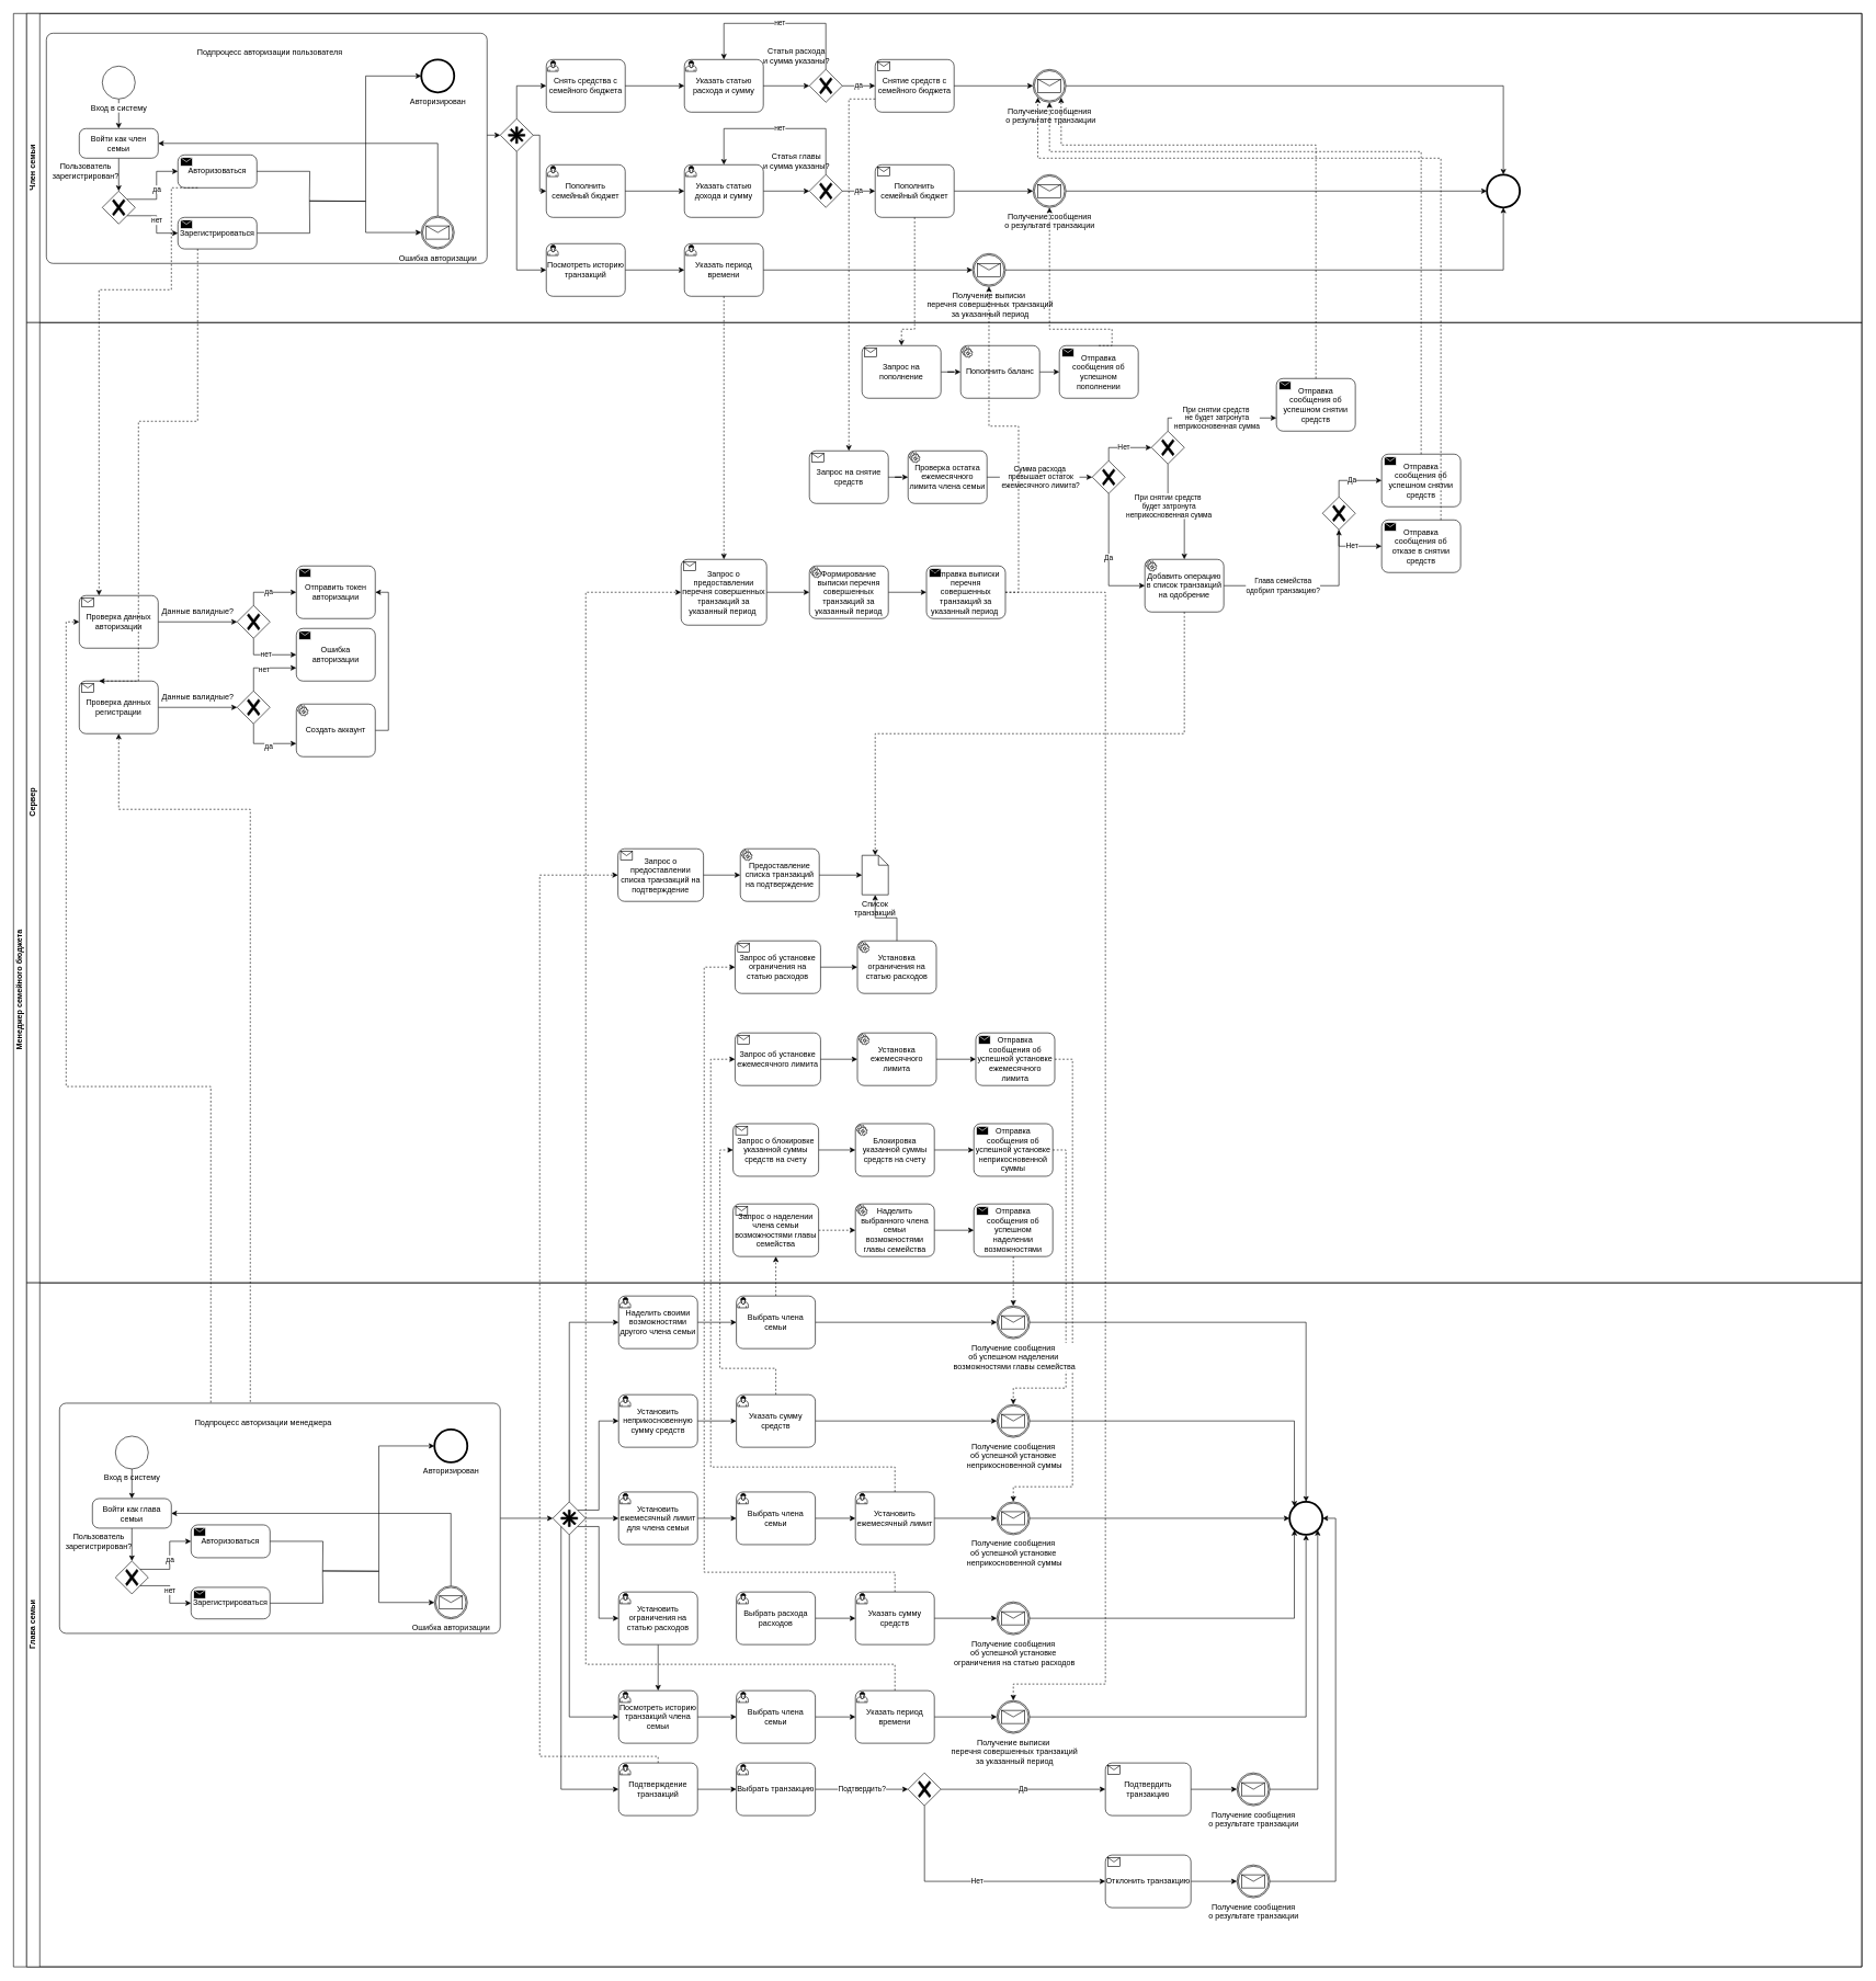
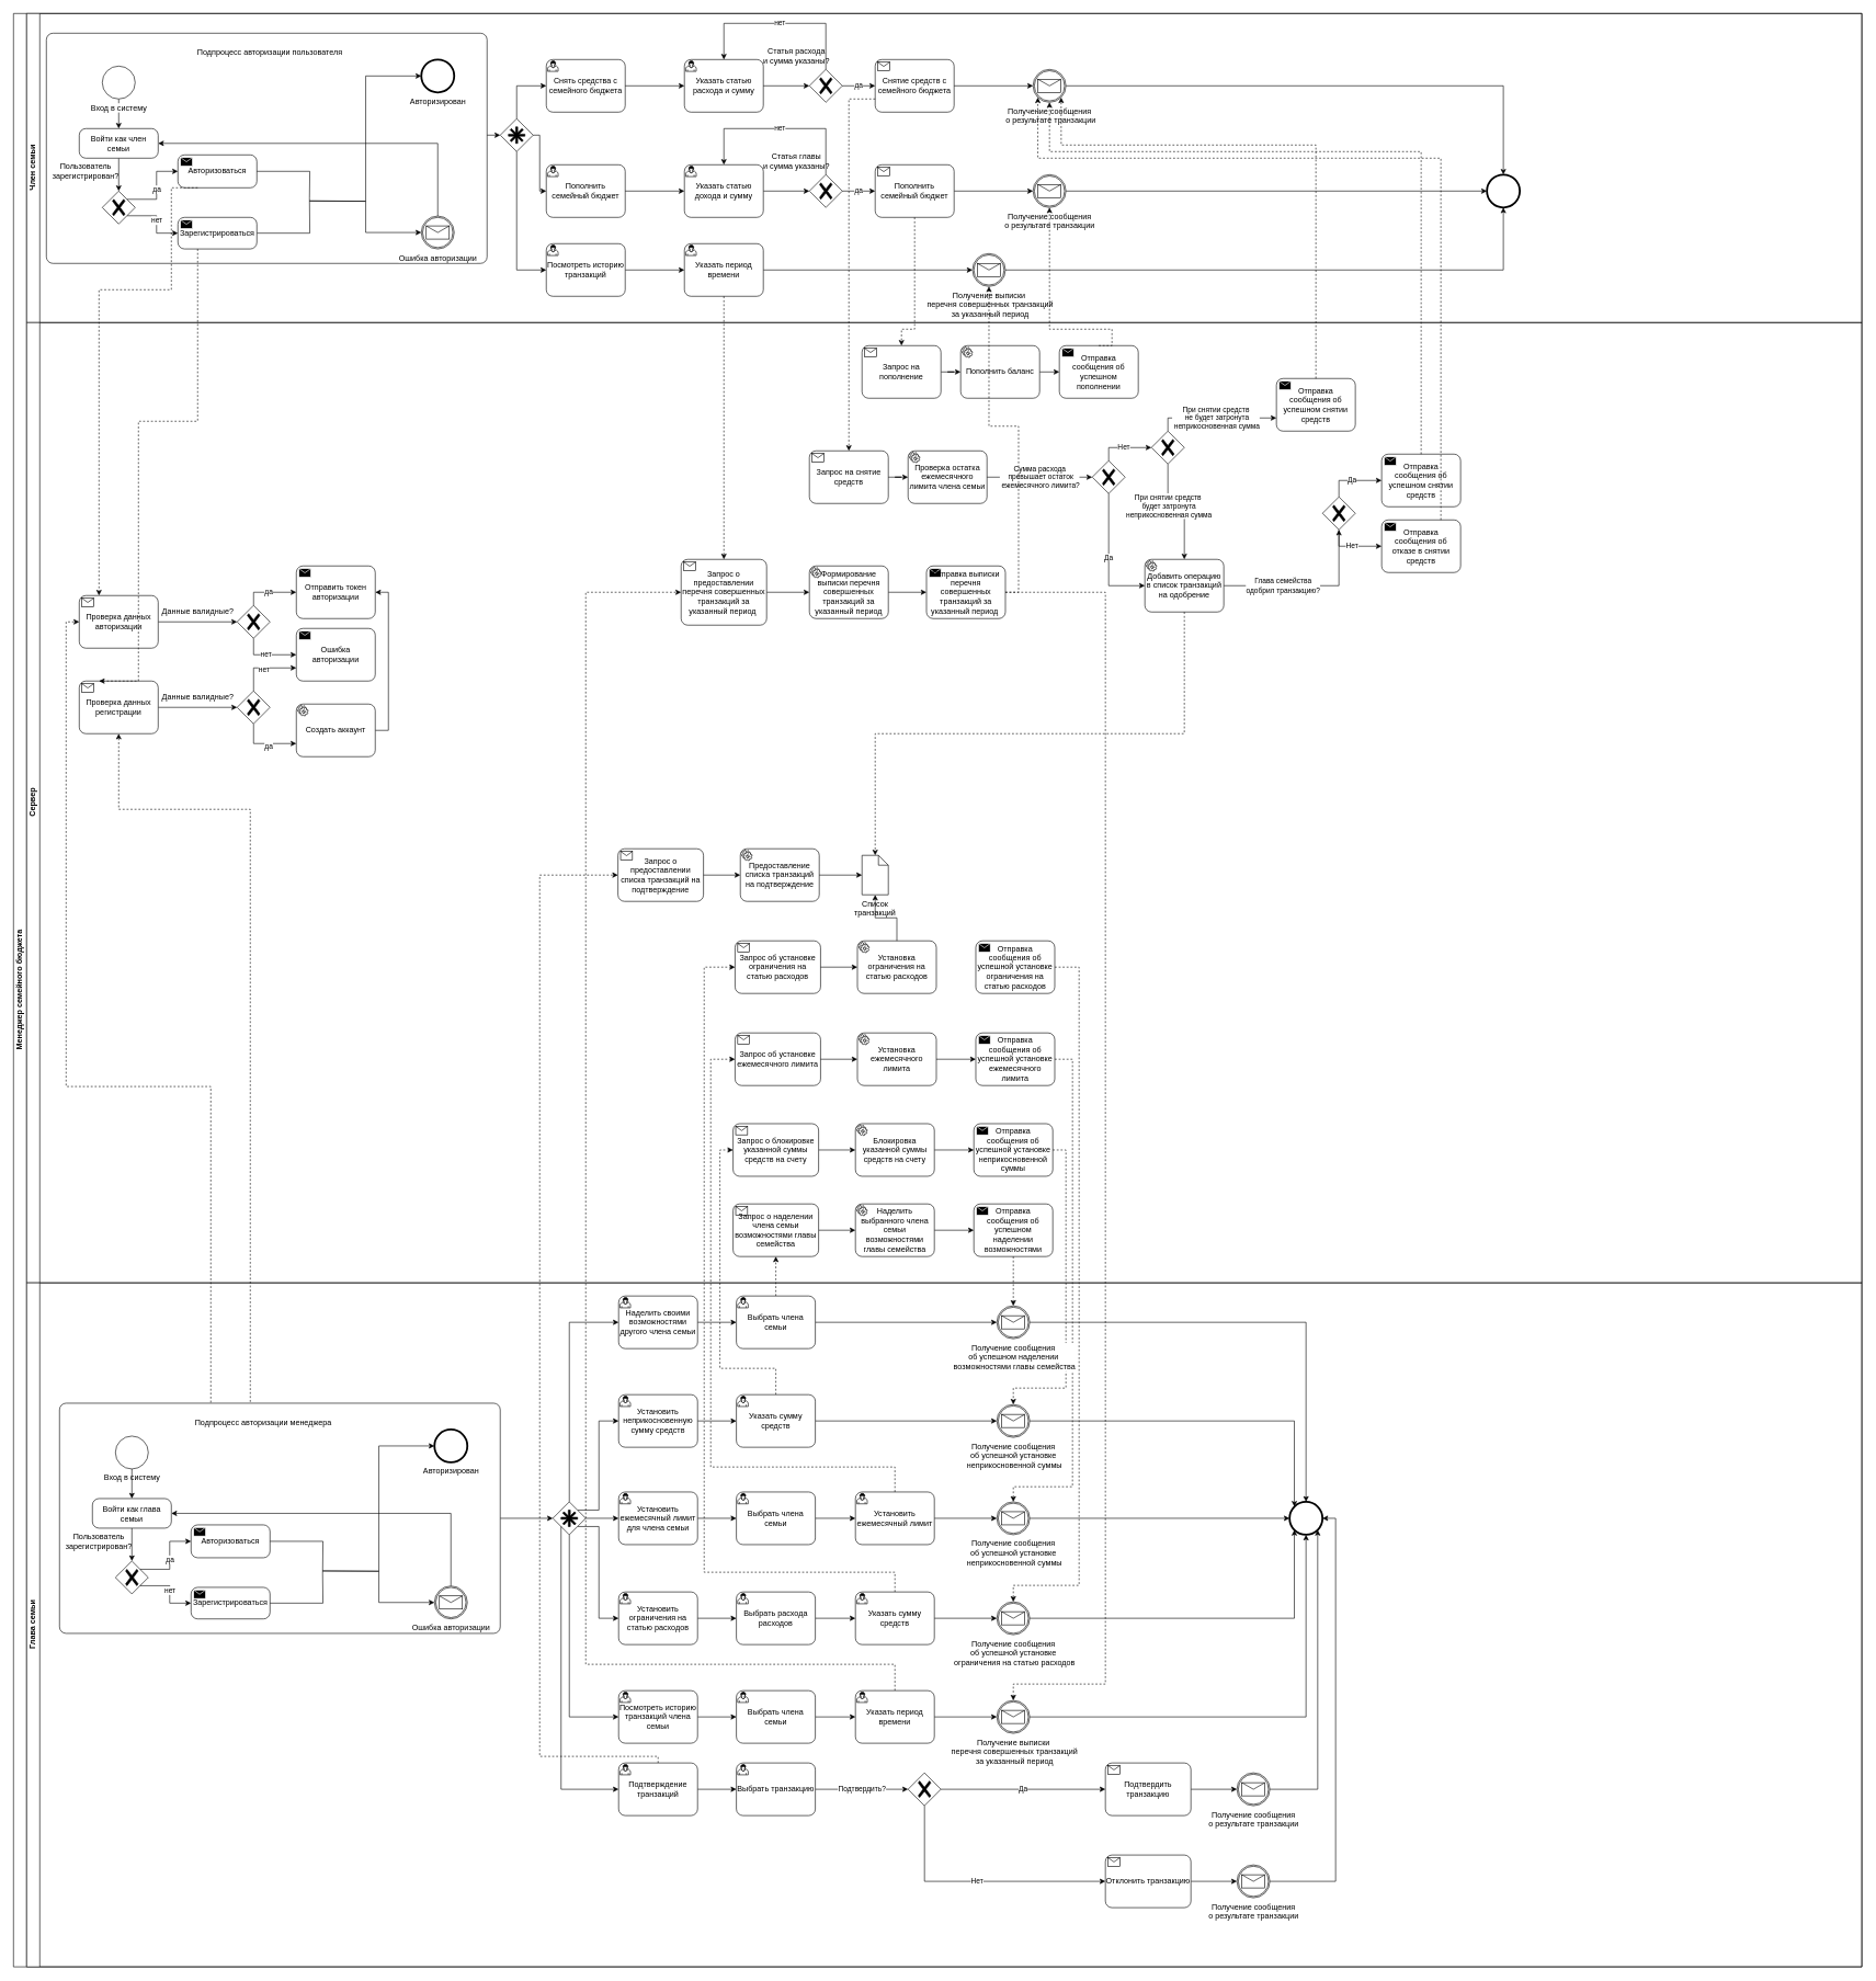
+ <mxCell id="122" value="Отправка сообщения об успешной установке ограничения на статью расходов" style="points=[[0.25,0,0],[0.5,0,0],[0.75,0,0],[1,0.25,0],[1,0.5,0],[1,0.75,0],[0.75,1,0],[0.5,1,0],[0.25,1,0],[0,0.75,0],[0,0.5,0],[0,0.25,0]];shape=mxgraph.bpmn.task;whiteSpace=wrap;rectStyle=rounded;size=10;taskMarker=send;" parent="58" vertex="1"><mxGeometry x="1443" y="940" width="120" height="80" as="geometry" /></mxCell>
- <mxCell id="104" value="" style="edgeStyle=orthogonalEdgeStyle;rounded=0;orthogonalLoop=1;jettySize=auto;html=1;dashed=1;" parent="58" source="105" target="107" edge="1"><mxGeometry relative="1" as="geometry" /></mxCell>
+ <mxCell id="104" value="" style="edgeStyle=orthogonalEdgeStyle;rounded=0;orthogonalLoop=1;jettySize=auto;html=1;" parent="58" source="105" target="107" edge="1"><mxGeometry relative="1" as="geometry" /></mxCell>
+ <mxCell id="149" style="edgeStyle=orthogonalEdgeStyle;rounded=0;orthogonalLoop=1;jettySize=auto;html=1;dashed=1;exitX=1;exitY=0.5;exitDx=0;exitDy=0;exitPerimeter=0;entryX=0.5;entryY=0;entryDx=0;entryDy=0;entryPerimeter=0;" parent="2" source="122" target="211" edge="1"><mxGeometry relative="1" as="geometry"><mxPoint x="1593.0" y="1600" as="sourcePoint" /><mxPoint x="1555" y="2298" as="targetPoint" /><Array as="points"><mxPoint x="1620" y="1450" /><mxPoint x="1620" y="2390" /><mxPoint x="1520" y="2390" /></Array></mxGeometry></mxCell>
- <mxCell id="188" value="" style="edgeStyle=orthogonalEdgeStyle;rounded=0;orthogonalLoop=1;jettySize=auto;html=1;" parent="155" source="189" target="191" edge="1"><mxGeometry relative="1" as="geometry" /></mxCell>
+ <mxCell id="188" value="" style="edgeStyle=orthogonalEdgeStyle;rounded=0;orthogonalLoop=1;jettySize=auto;html=1;" parent="155" source="189" target="209" edge="1"><mxGeometry relative="1" as="geometry" /></mxCell>
